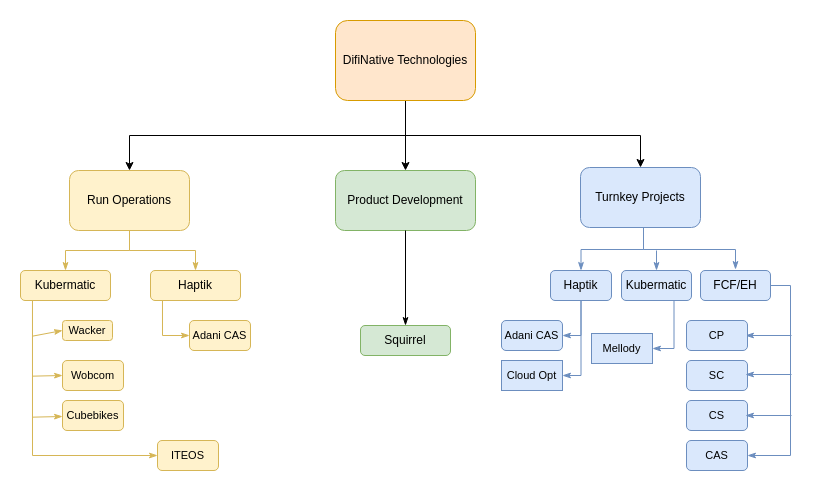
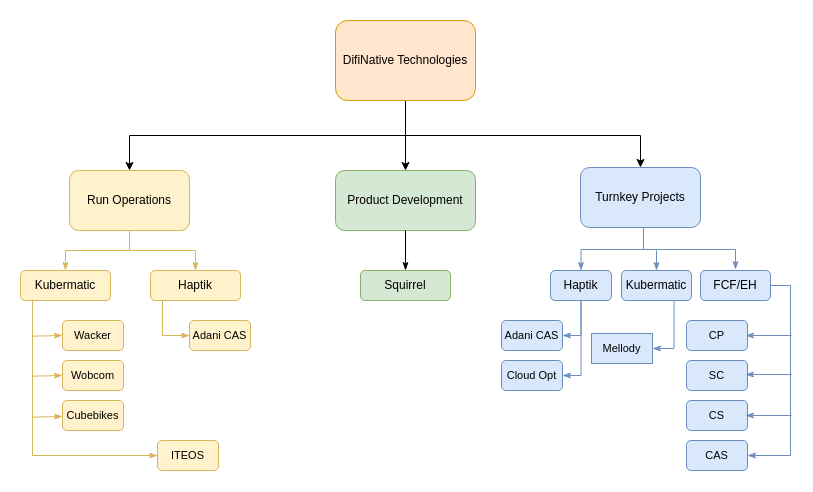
- <mxCell id="36" value="Wacker" style="rounded=1;whiteSpace=wrap;html=1;fontSize=11;fillColor=#fff2cc;strokeColor=#d6b656;" vertex="1" parent="1"><mxGeometry x="62" y="320" width="50" height="20" as="geometry" /></mxCell>
+ <mxCell id="36" value="Wacker" style="rounded=1;whiteSpace=wrap;html=1;fontSize=11;fillColor=#fff2cc;strokeColor=#d6b656;" vertex="1" parent="1"><mxGeometry x="62" y="320" width="61" height="30" as="geometry" /></mxCell>
- <mxCell id="14" value="Squirrel" style="rounded=1;whiteSpace=wrap;html=1;fillColor=#d5e8d4;strokeColor=#82b366;" vertex="1" parent="1"><mxGeometry x="360" y="325" width="90" height="30" as="geometry" /></mxCell>
+ <mxCell id="14" value="Squirrel" style="rounded=1;whiteSpace=wrap;html=1;fillColor=#d5e8d4;strokeColor=#82b366;" vertex="1" parent="1"><mxGeometry x="360" y="270" width="90" height="30" as="geometry" /></mxCell>
- <mxCell id="26" value="Cloud Opt" style="whiteSpace=wrap;html=1;fontSize=11;fillColor=#dae8fc;strokeColor=#6c8ebf;rounded=0;" vertex="1" parent="1"><mxGeometry x="501" y="360" width="61" height="30" as="geometry" /></mxCell>
+ <mxCell id="26" value="Cloud Opt" style="rounded=1;whiteSpace=wrap;html=1;fontSize=11;fillColor=#dae8fc;strokeColor=#6c8ebf;" vertex="1" parent="1"><mxGeometry x="501" y="360" width="61" height="30" as="geometry" /></mxCell>
